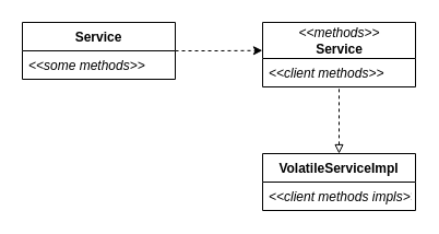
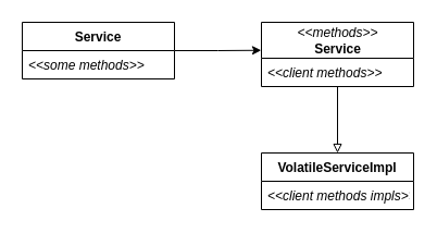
- <mxCell id="5" style="edgeStyle=orthogonalEdgeStyle;rounded=0;orthogonalLoop=1;jettySize=auto;html=1;exitX=1;exitY=0.5;exitDx=0;exitDy=0;entryX=-0.001;entryY=0.436;entryDx=0;entryDy=0;entryPerimeter=0;dashed=1;" edge="1" parent="1" source="6" target="8"><mxGeometry relative="1" as="geometry"><Array as="points"><mxPoint x="200" y="46" /></Array></mxGeometry></mxCell>
+ <mxCell id="5" style="edgeStyle=orthogonalEdgeStyle;rounded=0;orthogonalLoop=1;jettySize=auto;html=1;exitX=1;exitY=0.5;exitDx=0;exitDy=0;entryX=-0.001;entryY=0.436;entryDx=0;entryDy=0;entryPerimeter=0;" edge="1" parent="1" source="6" target="8"><mxGeometry relative="1" as="geometry"><Array as="points"><mxPoint x="200" y="46" /></Array></mxGeometry></mxCell>
- <mxCell id="2" style="edgeStyle=orthogonalEdgeStyle;rounded=0;orthogonalLoop=1;jettySize=auto;html=1;exitX=0.5;exitY=0;exitDx=0;exitDy=0;entryX=0.5;entryY=1;entryDx=0;entryDy=0;endArrow=none;endFill=0;startArrow=block;startFill=0;dashed=1;" edge="1" parent="1" source="3" target="8"><mxGeometry relative="1" as="geometry"><mxPoint x="310" y="80" as="targetPoint" /></mxGeometry></mxCell>
+ <mxCell id="2" style="edgeStyle=orthogonalEdgeStyle;rounded=0;orthogonalLoop=1;jettySize=auto;html=1;exitX=0.5;exitY=0;exitDx=0;exitDy=0;entryX=0.5;entryY=1;entryDx=0;entryDy=0;endArrow=none;endFill=0;startArrow=block;startFill=0;" edge="1" parent="1" source="3" target="8"><mxGeometry relative="1" as="geometry"><mxPoint x="310" y="80" as="targetPoint" /></mxGeometry></mxCell>
